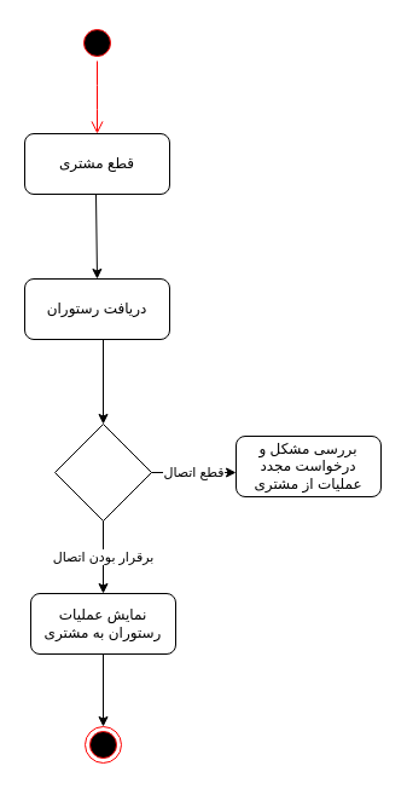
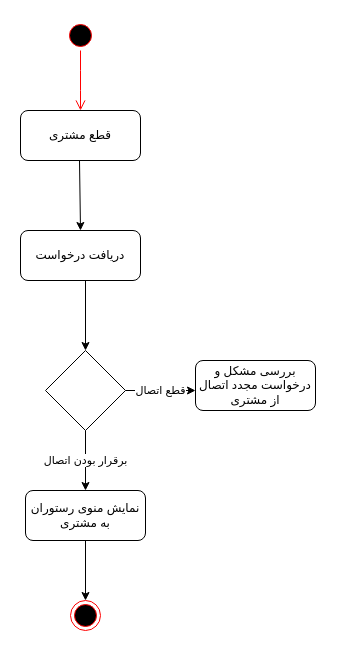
- <mxCell id="5" value="دریافت رستوران" style="rounded=1;whiteSpace=wrap;html=1;" vertex="1" parent="1"><mxGeometry x="20" y="230" width="120" height="50" as="geometry" /></mxCell>
+ <mxCell id="5" value="دریافت درخواست" style="rounded=1;whiteSpace=wrap;html=1;" vertex="1" parent="1"><mxGeometry x="20" y="230" width="120" height="50" as="geometry" /></mxCell>
- <mxCell id="10" value="بررسی مشکل و درخواست مجدد عملیات از مشتری" style="rounded=1;whiteSpace=wrap;html=1;" vertex="1" parent="1"><mxGeometry x="195" y="360" width="120" height="50" as="geometry" /></mxCell>
+ <mxCell id="10" value="بررسی مشکل و درخواست مجدد اتصال از مشتری" style="rounded=1;whiteSpace=wrap;html=1;" vertex="1" parent="1"><mxGeometry x="195" y="360" width="120" height="50" as="geometry" /></mxCell>
- <mxCell id="12" value="نمایش عملیات رستوران به مشتری" style="rounded=1;whiteSpace=wrap;html=1;" vertex="1" parent="1"><mxGeometry x="25" y="490" width="120" height="50" as="geometry" /></mxCell>
+ <mxCell id="12" value="نمایش منوی رستوران به مشتری" style="rounded=1;whiteSpace=wrap;html=1;" vertex="1" parent="1"><mxGeometry x="25" y="490" width="120" height="50" as="geometry" /></mxCell>
